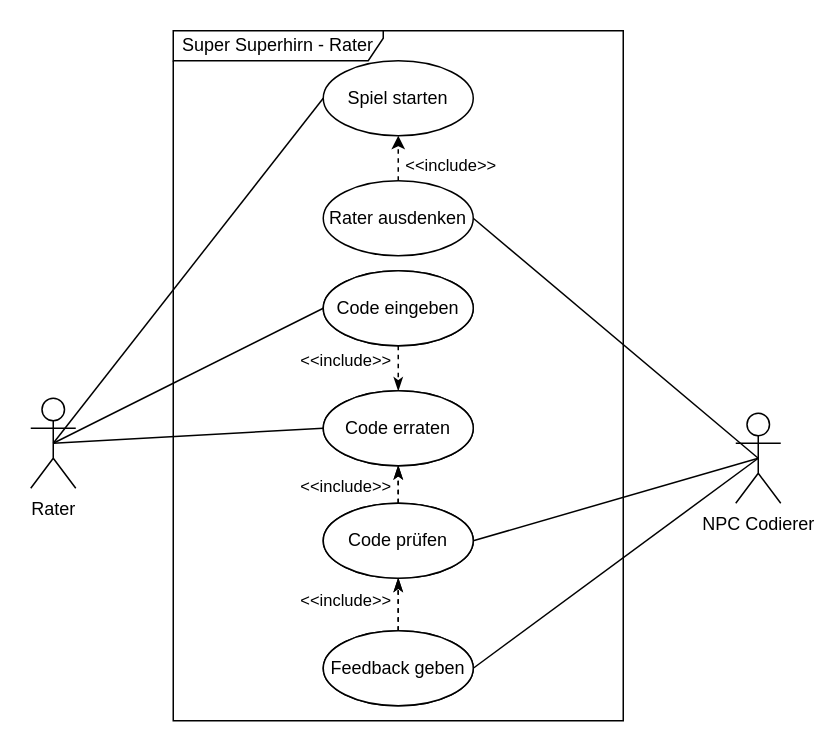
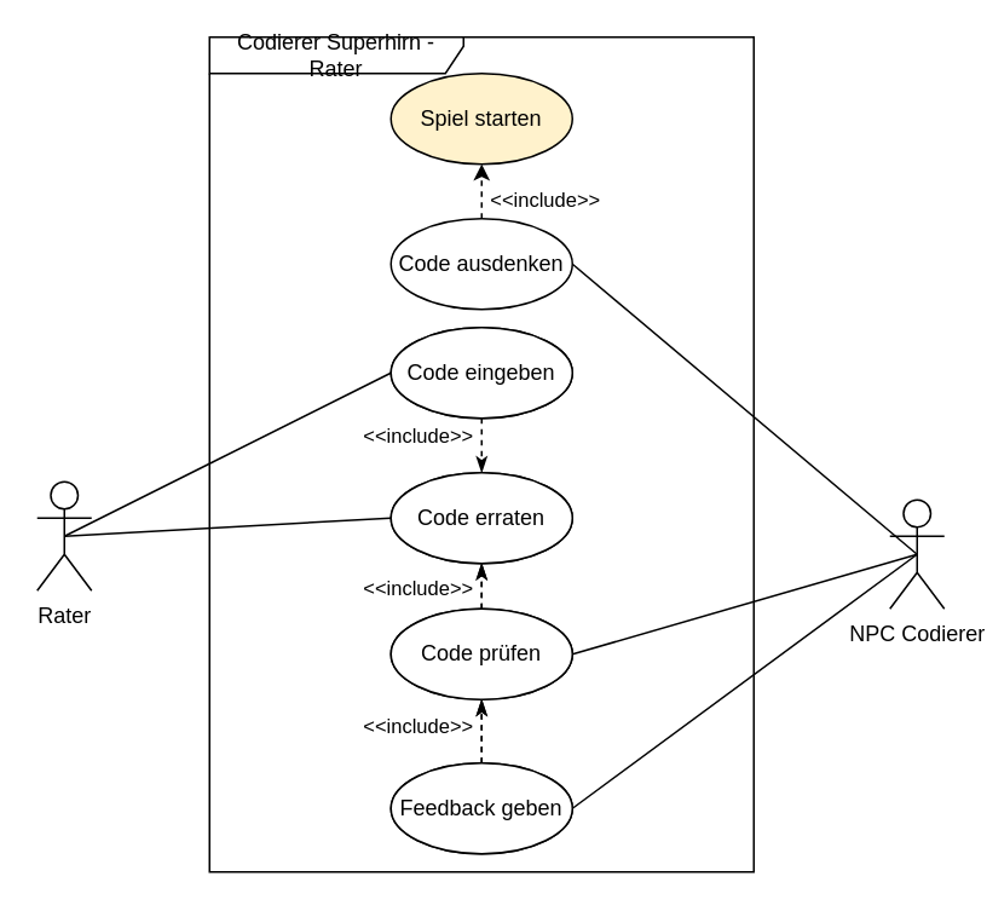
- <mxCell id="2" value="Super Superhirn - Rater" style="shape=umlFrame;whiteSpace=wrap;html=1;width=140;height=20;" parent="1" vertex="1"><mxGeometry x="115" y="20" width="300" height="460" as="geometry" /></mxCell>
+ <mxCell id="2" value="Codierer Superhirn - Rater" style="shape=umlFrame;whiteSpace=wrap;html=1;width=140;height=20;" parent="1" vertex="1"><mxGeometry x="115" y="20" width="300" height="460" as="geometry" /></mxCell>
- <mxCell id="7" value="Spiel starten" style="ellipse;whiteSpace=wrap;html=1;" parent="1" vertex="1"><mxGeometry x="215" y="40" width="100" height="50" as="geometry" /></mxCell>
+ <mxCell id="7" value="Spiel starten" style="ellipse;whiteSpace=wrap;html=1;fillColor=#fff2cc;" parent="1" vertex="1"><mxGeometry x="215" y="40" width="100" height="50" as="geometry" /></mxCell>
- <mxCell id="16" value="Rater ausdenken" style="ellipse;whiteSpace=wrap;html=1;" parent="1" vertex="1"><mxGeometry x="215" y="120" width="100" height="50" as="geometry" /></mxCell>
+ <mxCell id="16" value="Code ausdenken" style="ellipse;whiteSpace=wrap;html=1;" parent="1" vertex="1"><mxGeometry x="215" y="120" width="100" height="50" as="geometry" /></mxCell>
- <mxCell id="4" style="edgeStyle=none;rounded=0;orthogonalLoop=1;jettySize=auto;html=1;exitX=0.5;exitY=0.5;exitDx=0;exitDy=0;exitPerimeter=0;entryX=0;entryY=0.5;entryDx=0;entryDy=0;endArrow=none;endFill=0;" parent="1" source="6" target="7" edge="1"><mxGeometry relative="1" as="geometry" /></mxCell>
